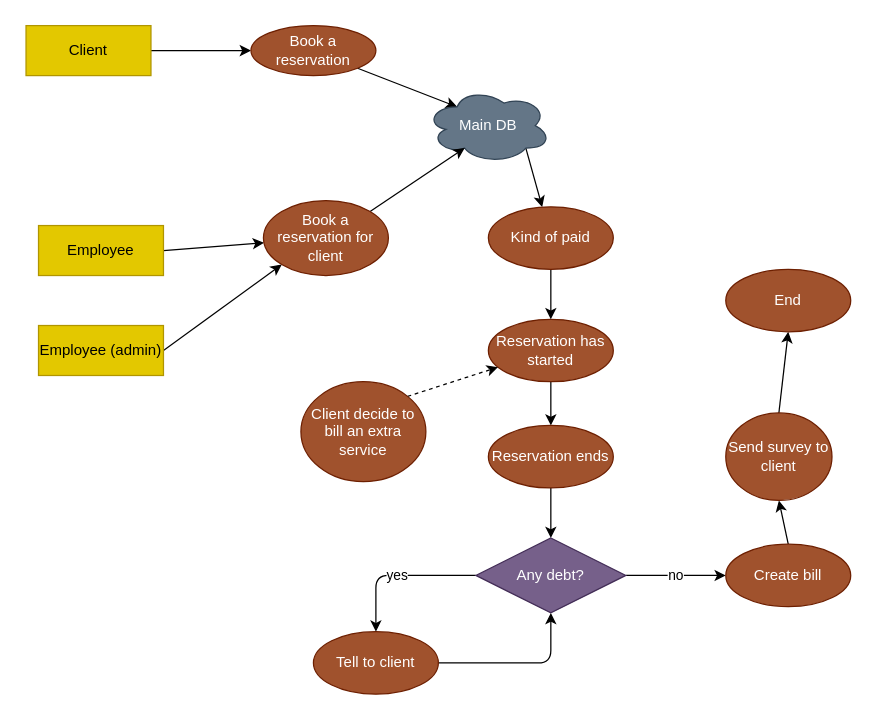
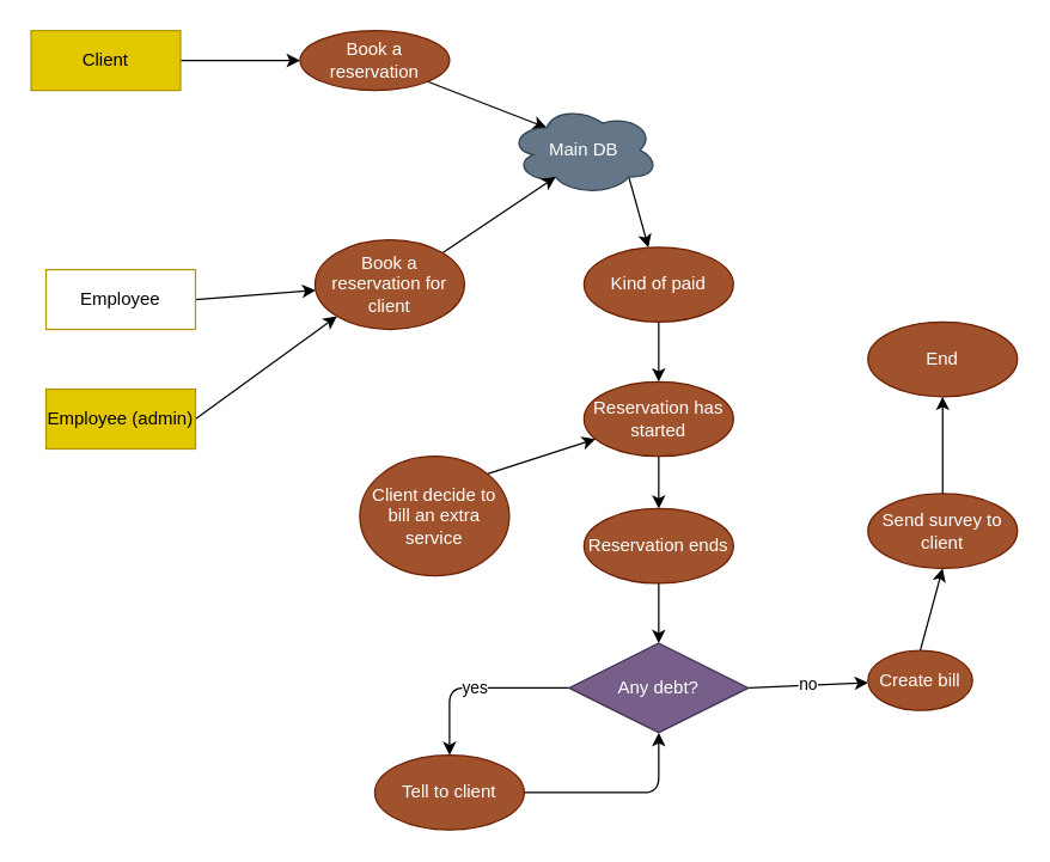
- <mxCell id="5" value="Employee" style="whiteSpace=wrap;html=1;align=center;fillColor=#e3c800;fontColor=#000000;strokeColor=#B09500;" vertex="1" parent="1"><mxGeometry x="30" y="180" width="100" height="40" as="geometry" /></mxCell>
+ <mxCell id="5" value="Employee" style="whiteSpace=wrap;html=1;align=center;fillColor=#ffffff;fontColor=#000000;strokeColor=#B09500;" vertex="1" parent="1"><mxGeometry x="30" y="180" width="100" height="40" as="geometry" /></mxCell>
- <mxCell id="18" style="edgeStyle=none;html=1;exitX=1;exitY=0;exitDx=0;exitDy=0;dashed=1;" edge="1" parent="1" source="19" target="15"><mxGeometry relative="1" as="geometry" /></mxCell>
+ <mxCell id="18" style="edgeStyle=none;html=1;exitX=1;exitY=0;exitDx=0;exitDy=0;" edge="1" parent="1" source="19" target="15"><mxGeometry relative="1" as="geometry" /></mxCell>
- <mxCell id="28" value="Send survey to client" style="ellipse;whiteSpace=wrap;html=1;align=center;fillColor=#a0522d;fontColor=#ffffff;strokeColor=#6D1F00;" vertex="1" parent="1"><mxGeometry x="580" y="330" width="85" height="70" as="geometry" /></mxCell>
+ <mxCell id="28" value="Send survey to client" style="ellipse;whiteSpace=wrap;html=1;align=center;fillColor=#a0522d;fontColor=#ffffff;strokeColor=#6D1F00;" vertex="1" parent="1"><mxGeometry x="580" y="330" width="100" height="50" as="geometry" /></mxCell>
- <mxCell id="26" value="Create bill" style="ellipse;whiteSpace=wrap;html=1;align=center;fillColor=#a0522d;fontColor=#ffffff;strokeColor=#6D1F00;" vertex="1" parent="1"><mxGeometry x="580" y="435" width="100" height="50" as="geometry" /></mxCell>
+ <mxCell id="26" value="Create bill" style="ellipse;whiteSpace=wrap;html=1;align=center;fillColor=#a0522d;fontColor=#ffffff;strokeColor=#6D1F00;" vertex="1" parent="1"><mxGeometry x="580" y="435" width="70" height="40" as="geometry" /></mxCell>
